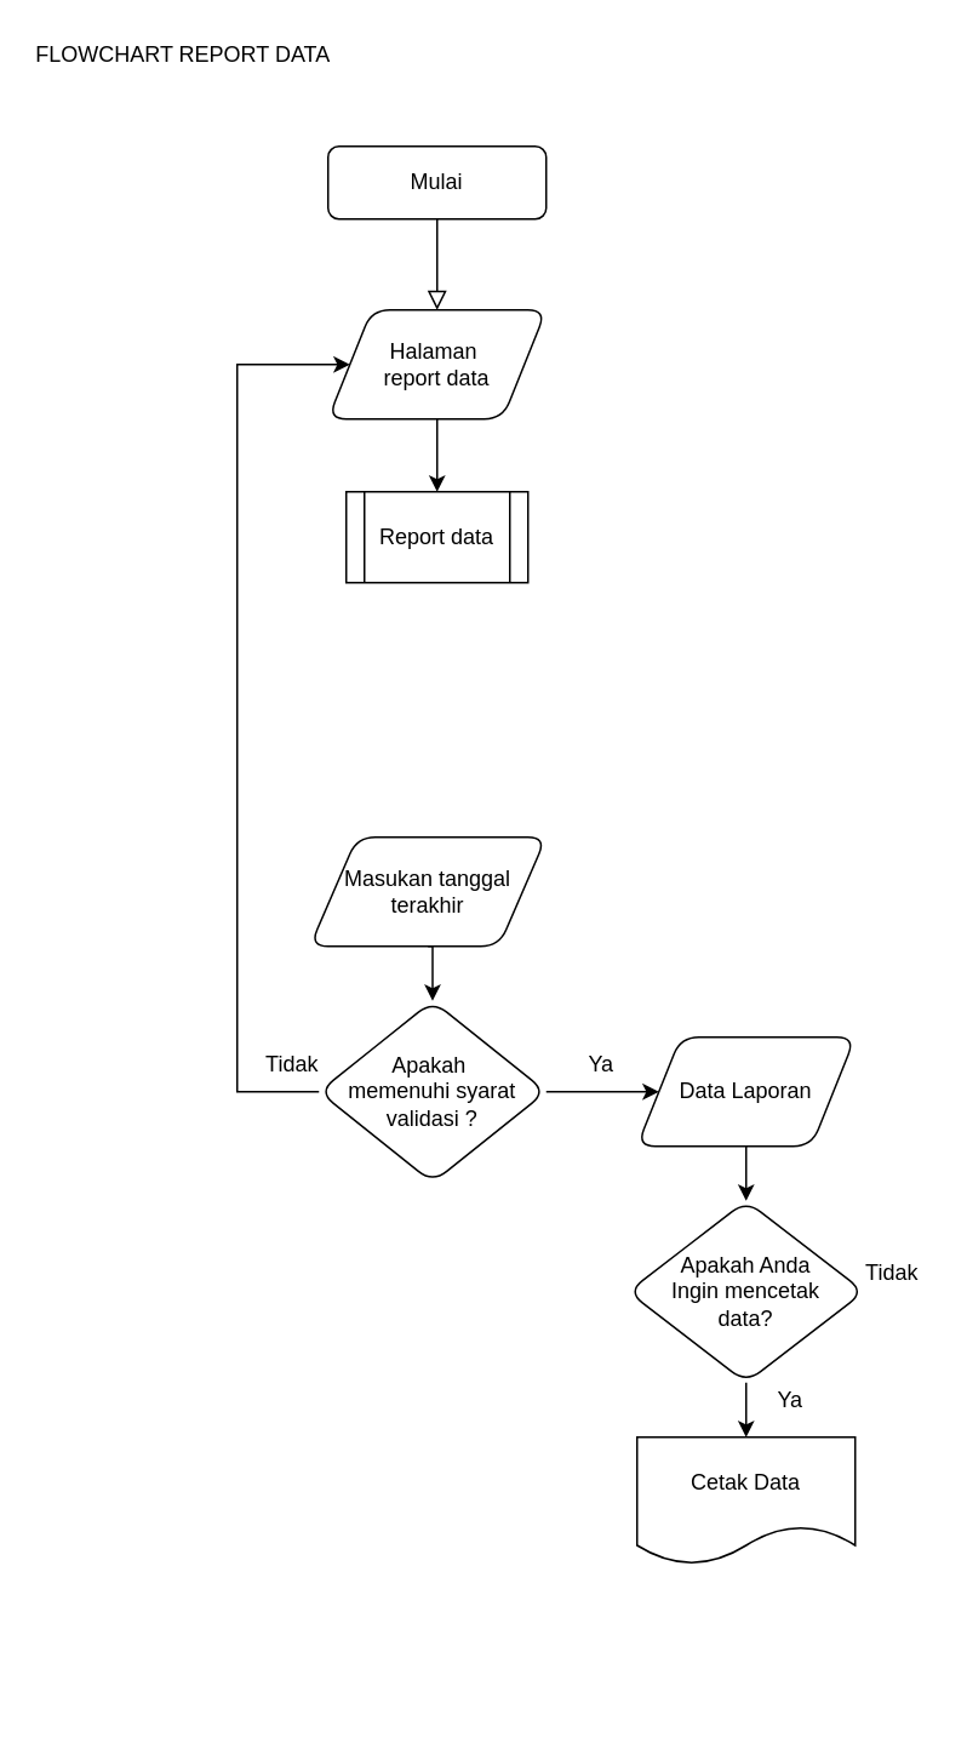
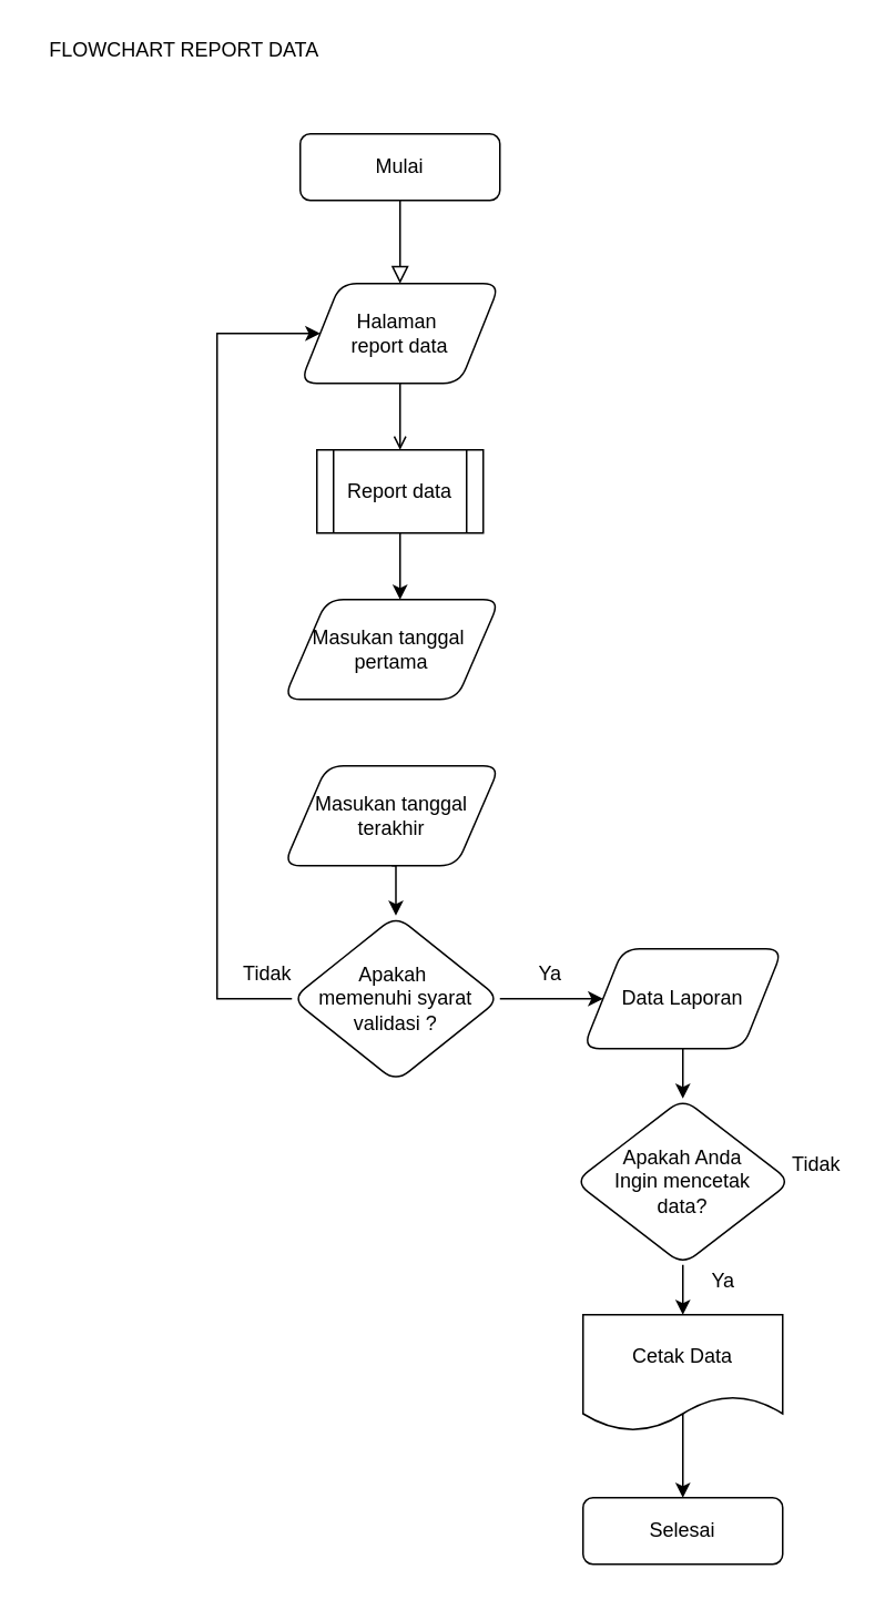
- <mxCell id="24" value="FLOWCHART REPORT DATA" style="text;html=1;resizable=0;autosize=1;align=center;verticalAlign=middle;points=[];fillColor=none;strokeColor=none;rounded=0;" parent="1" vertex="1"><mxGeometry x="10" y="20" width="180" height="20" as="geometry" /></mxCell>
+ <mxCell id="24" value="FLOWCHART REPORT DATA" style="text;html=1;resizable=0;autosize=1;align=center;verticalAlign=middle;points=[];fillColor=none;strokeColor=none;rounded=0;" parent="1" vertex="1"><mxGeometry y="20" width="180" height="20" as="geometry" x="20" /></mxCell>
- <mxCell id="4" value="" style="edgeStyle=orthogonalEdgeStyle;rounded=0;orthogonalLoop=1;jettySize=auto;html=1;" parent="1" source="5" target="13" edge="1"><mxGeometry relative="1" as="geometry"><Array as="points"><mxPoint x="240" y="240" /><mxPoint x="240" y="240" /></Array></mxGeometry></mxCell>
+ <mxCell id="4" value="" style="edgeStyle=orthogonalEdgeStyle;rounded=0;orthogonalLoop=1;jettySize=auto;html=1;endArrow=open;" parent="1" source="5" target="13" edge="1"><mxGeometry relative="1" as="geometry"><Array as="points"><mxPoint x="240" y="240" /><mxPoint x="240" y="240" /></Array></mxGeometry></mxCell>
+ <mxCell id="12" value="" style="edgeStyle=orthogonalEdgeStyle;rounded=0;orthogonalLoop=1;jettySize=auto;html=1;" parent="1" source="13" target="6" edge="1"><mxGeometry relative="1" as="geometry"><Array as="points"><mxPoint x="240" y="340" /><mxPoint x="240" y="340" /></Array></mxGeometry></mxCell>
+ <mxCell id="6" value="Masukan tanggal&amp;nbsp;&lt;br&gt;pertama" style="shape=parallelogram;perimeter=parallelogramPerimeter;whiteSpace=wrap;html=1;rounded=1;" parent="1" vertex="1"><mxGeometry x="170" y="360" width="130" height="60" as="geometry" /></mxCell>
+ <mxCell id="19" style="edgeStyle=orthogonalEdgeStyle;rounded=0;orthogonalLoop=1;jettySize=auto;html=1;entryX=0.5;entryY=0;entryDx=0;entryDy=0;exitX=0.5;exitY=0.843;exitDx=0;exitDy=0;exitPerimeter=0;" edge="1" parent="1" source="20" target="25"><mxGeometry relative="1" as="geometry" /></mxCell>
+ <mxCell id="25" value="Selesai" style="rounded=1;whiteSpace=wrap;html=1;" vertex="1" parent="1"><mxGeometry x="350" y="900" width="120" height="40" as="geometry" /></mxCell>
